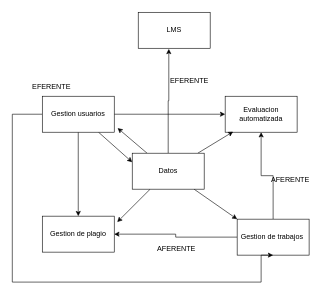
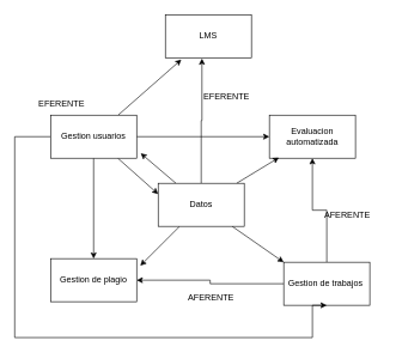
+ <mxCell id="10" style="rounded=0;orthogonalLoop=1;jettySize=auto;html=1;entryX=0.186;entryY=1.042;entryDx=0;entryDy=0;entryPerimeter=0;" edge="1" parent="1" source="12" target="20"><mxGeometry relative="1" as="geometry" /></mxCell>
